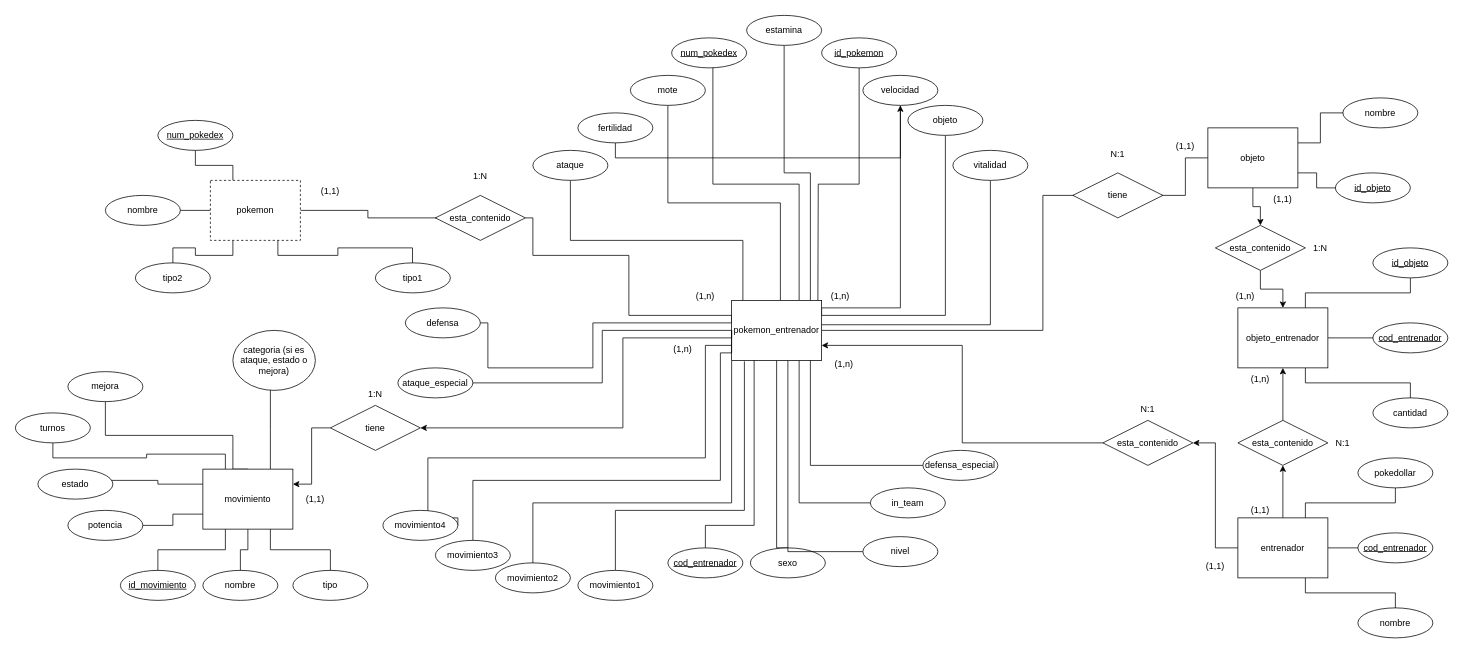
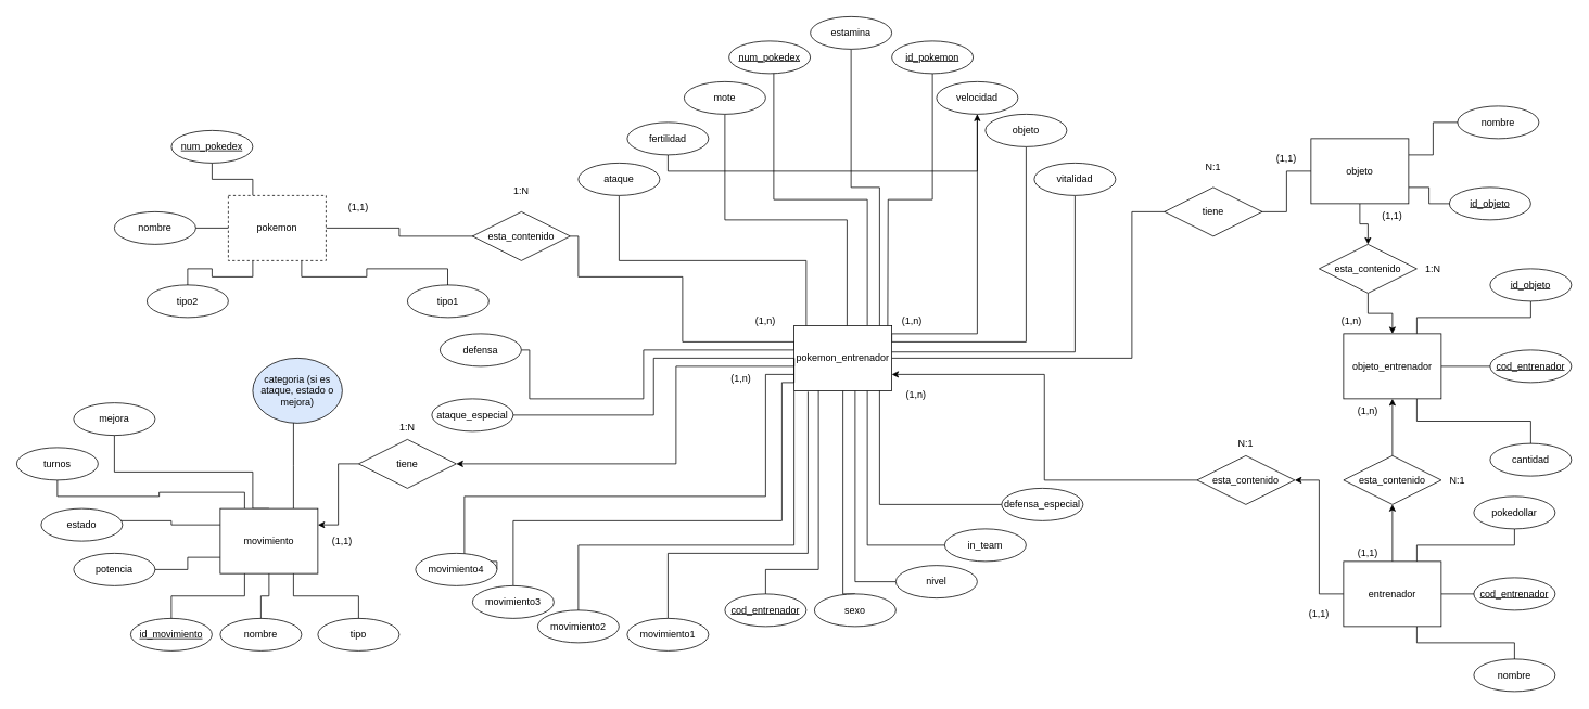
- <mxCell id="71" value="categoria (si es ataque, estado o mejora)" style="ellipse;whiteSpace=wrap;html=1;align=center;" parent="1" vertex="1"><mxGeometry x="310" y="440" width="110" height="80" as="geometry" /></mxCell>
+ <mxCell id="71" value="categoria (si es ataque, estado o mejora)" style="ellipse;whiteSpace=wrap;html=1;align=center;fillColor=#dae8fc;" parent="1" vertex="1"><mxGeometry x="310" y="440" width="110" height="80" as="geometry" /></mxCell>
- <mxCell id="87" value="cantidad" style="ellipse;whiteSpace=wrap;html=1;align=center;" parent="1" vertex="1"><mxGeometry x="1830" y="530" width="100" height="40" as="geometry" /></mxCell>
+ <mxCell id="87" value="cantidad" style="ellipse;whiteSpace=wrap;html=1;align=center;" parent="1" vertex="1"><mxGeometry x="1830" y="545" width="100" height="40" as="geometry" /></mxCell>
- <mxCell id="29" value="nivel" style="ellipse;whiteSpace=wrap;html=1;align=center;" parent="1" vertex="1"><mxGeometry x="1150" y="715" width="100" height="40" as="geometry" /></mxCell>
+ <mxCell id="29" value="nivel" style="ellipse;whiteSpace=wrap;html=1;align=center;" parent="1" vertex="1"><mxGeometry x="1100" y="695" width="100" height="40" as="geometry" /></mxCell>
